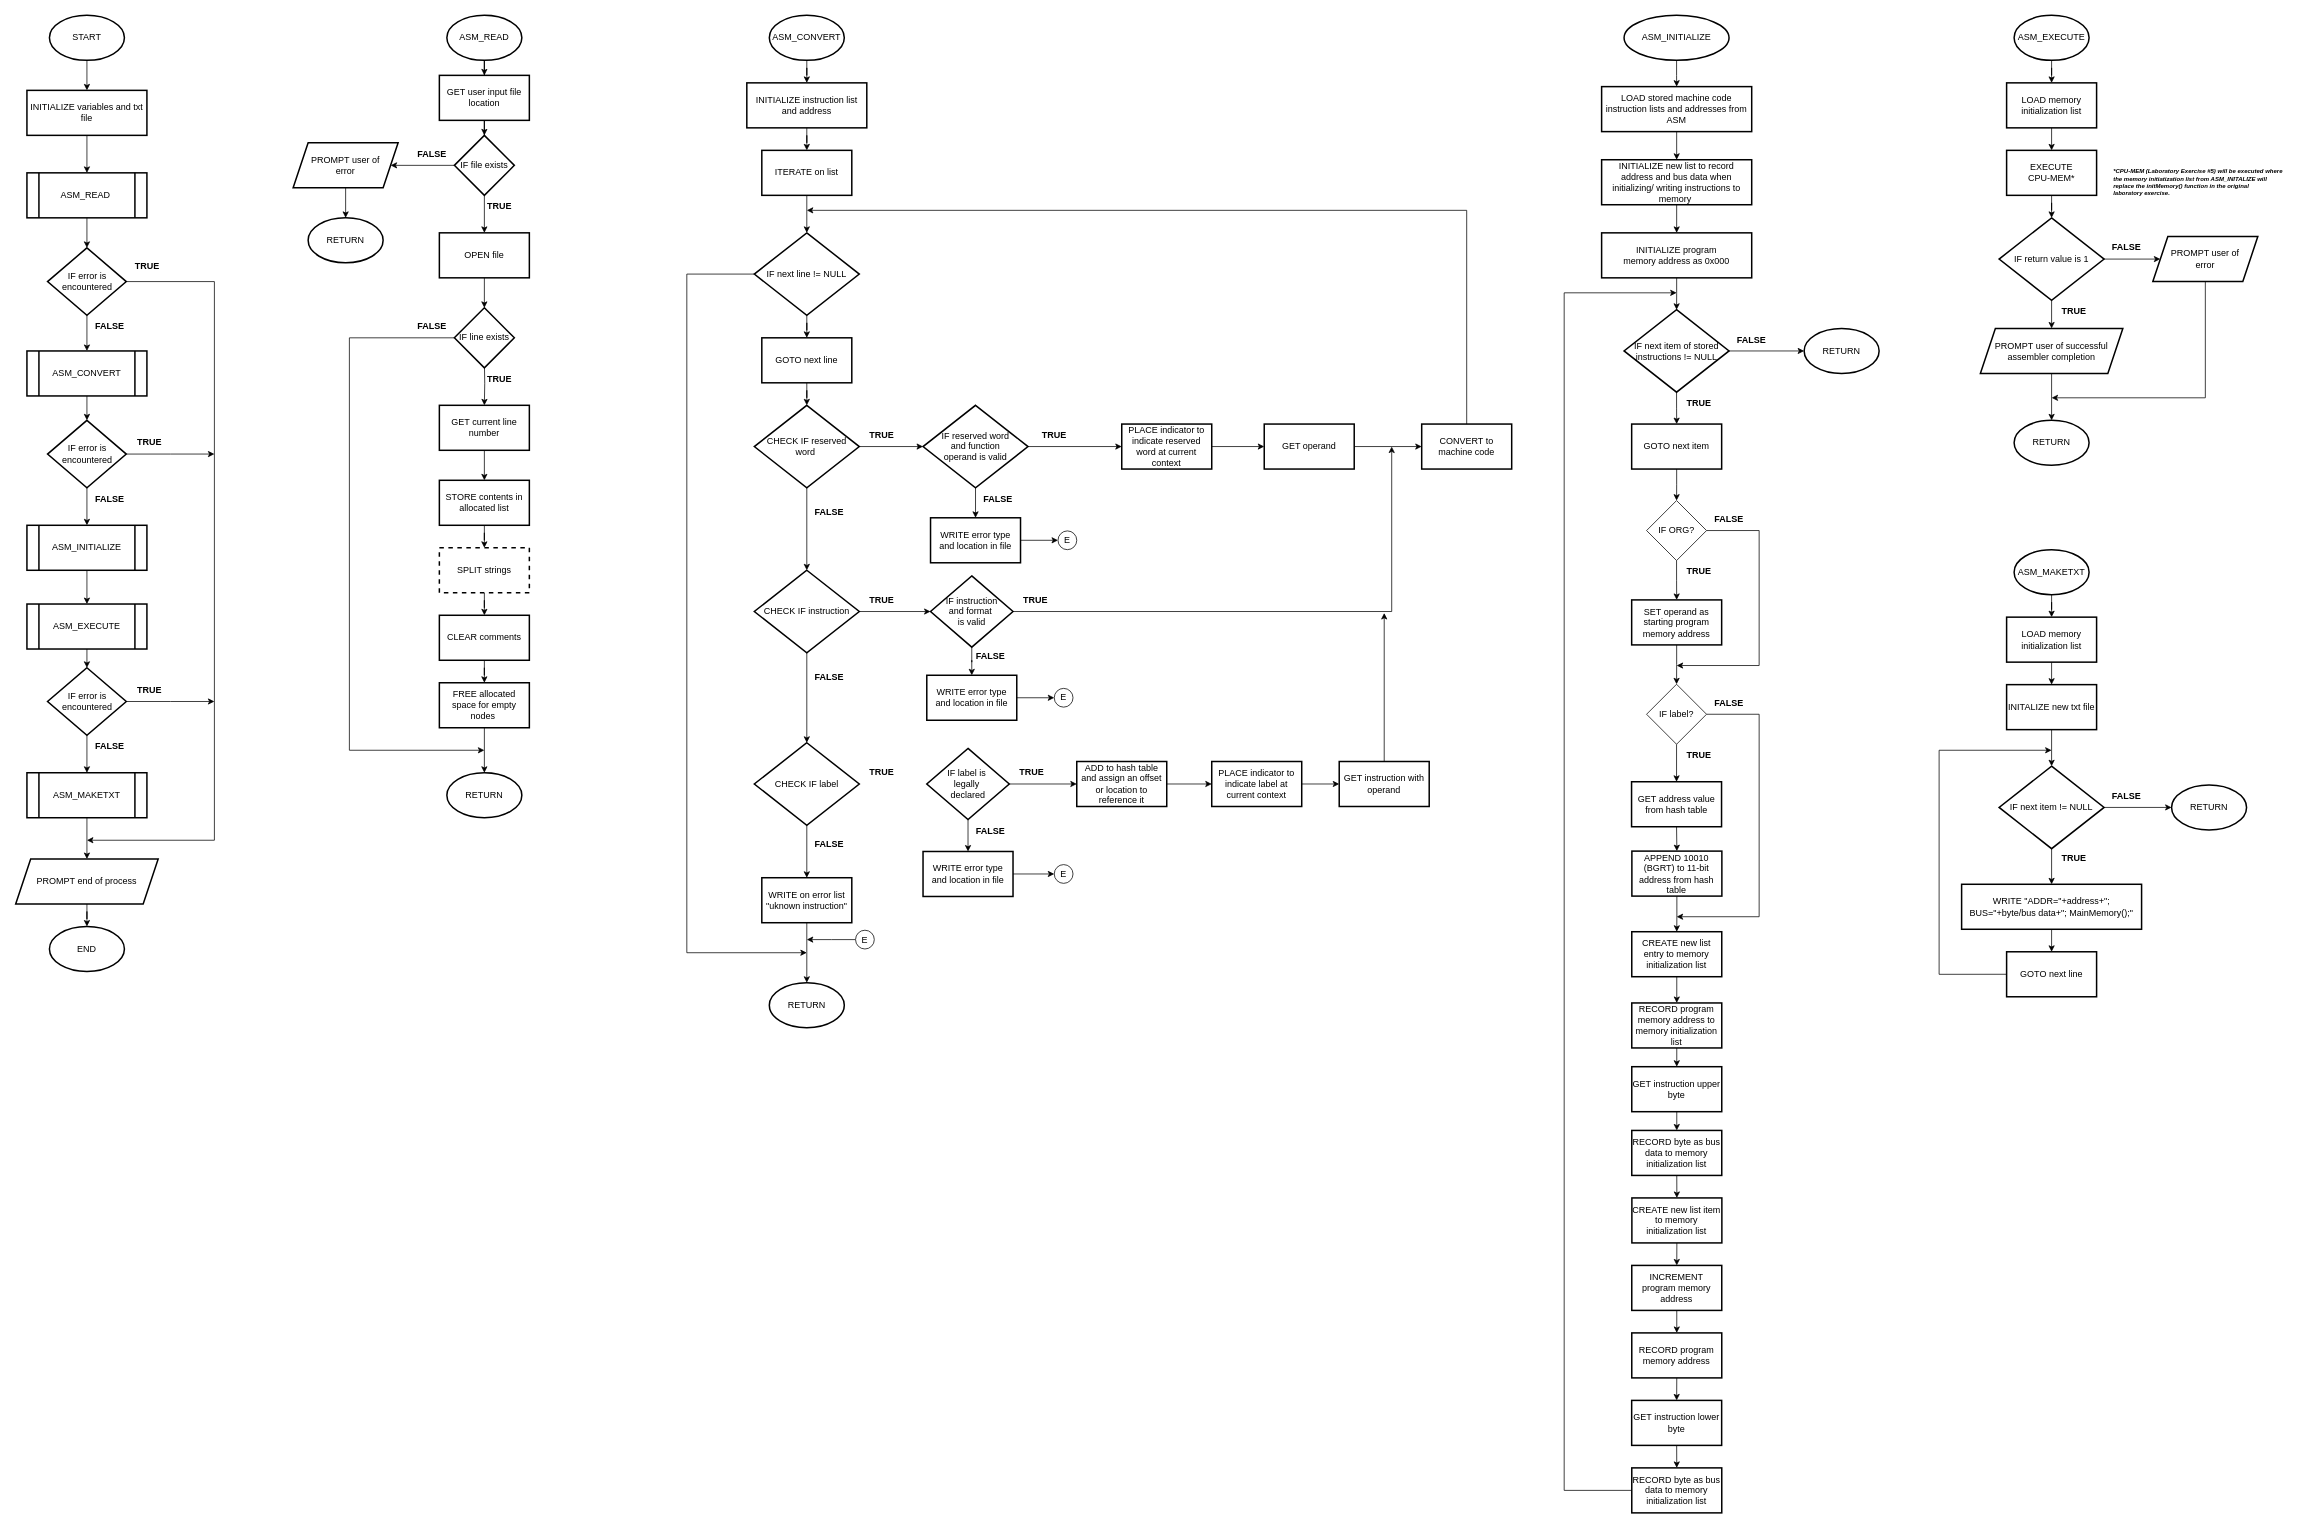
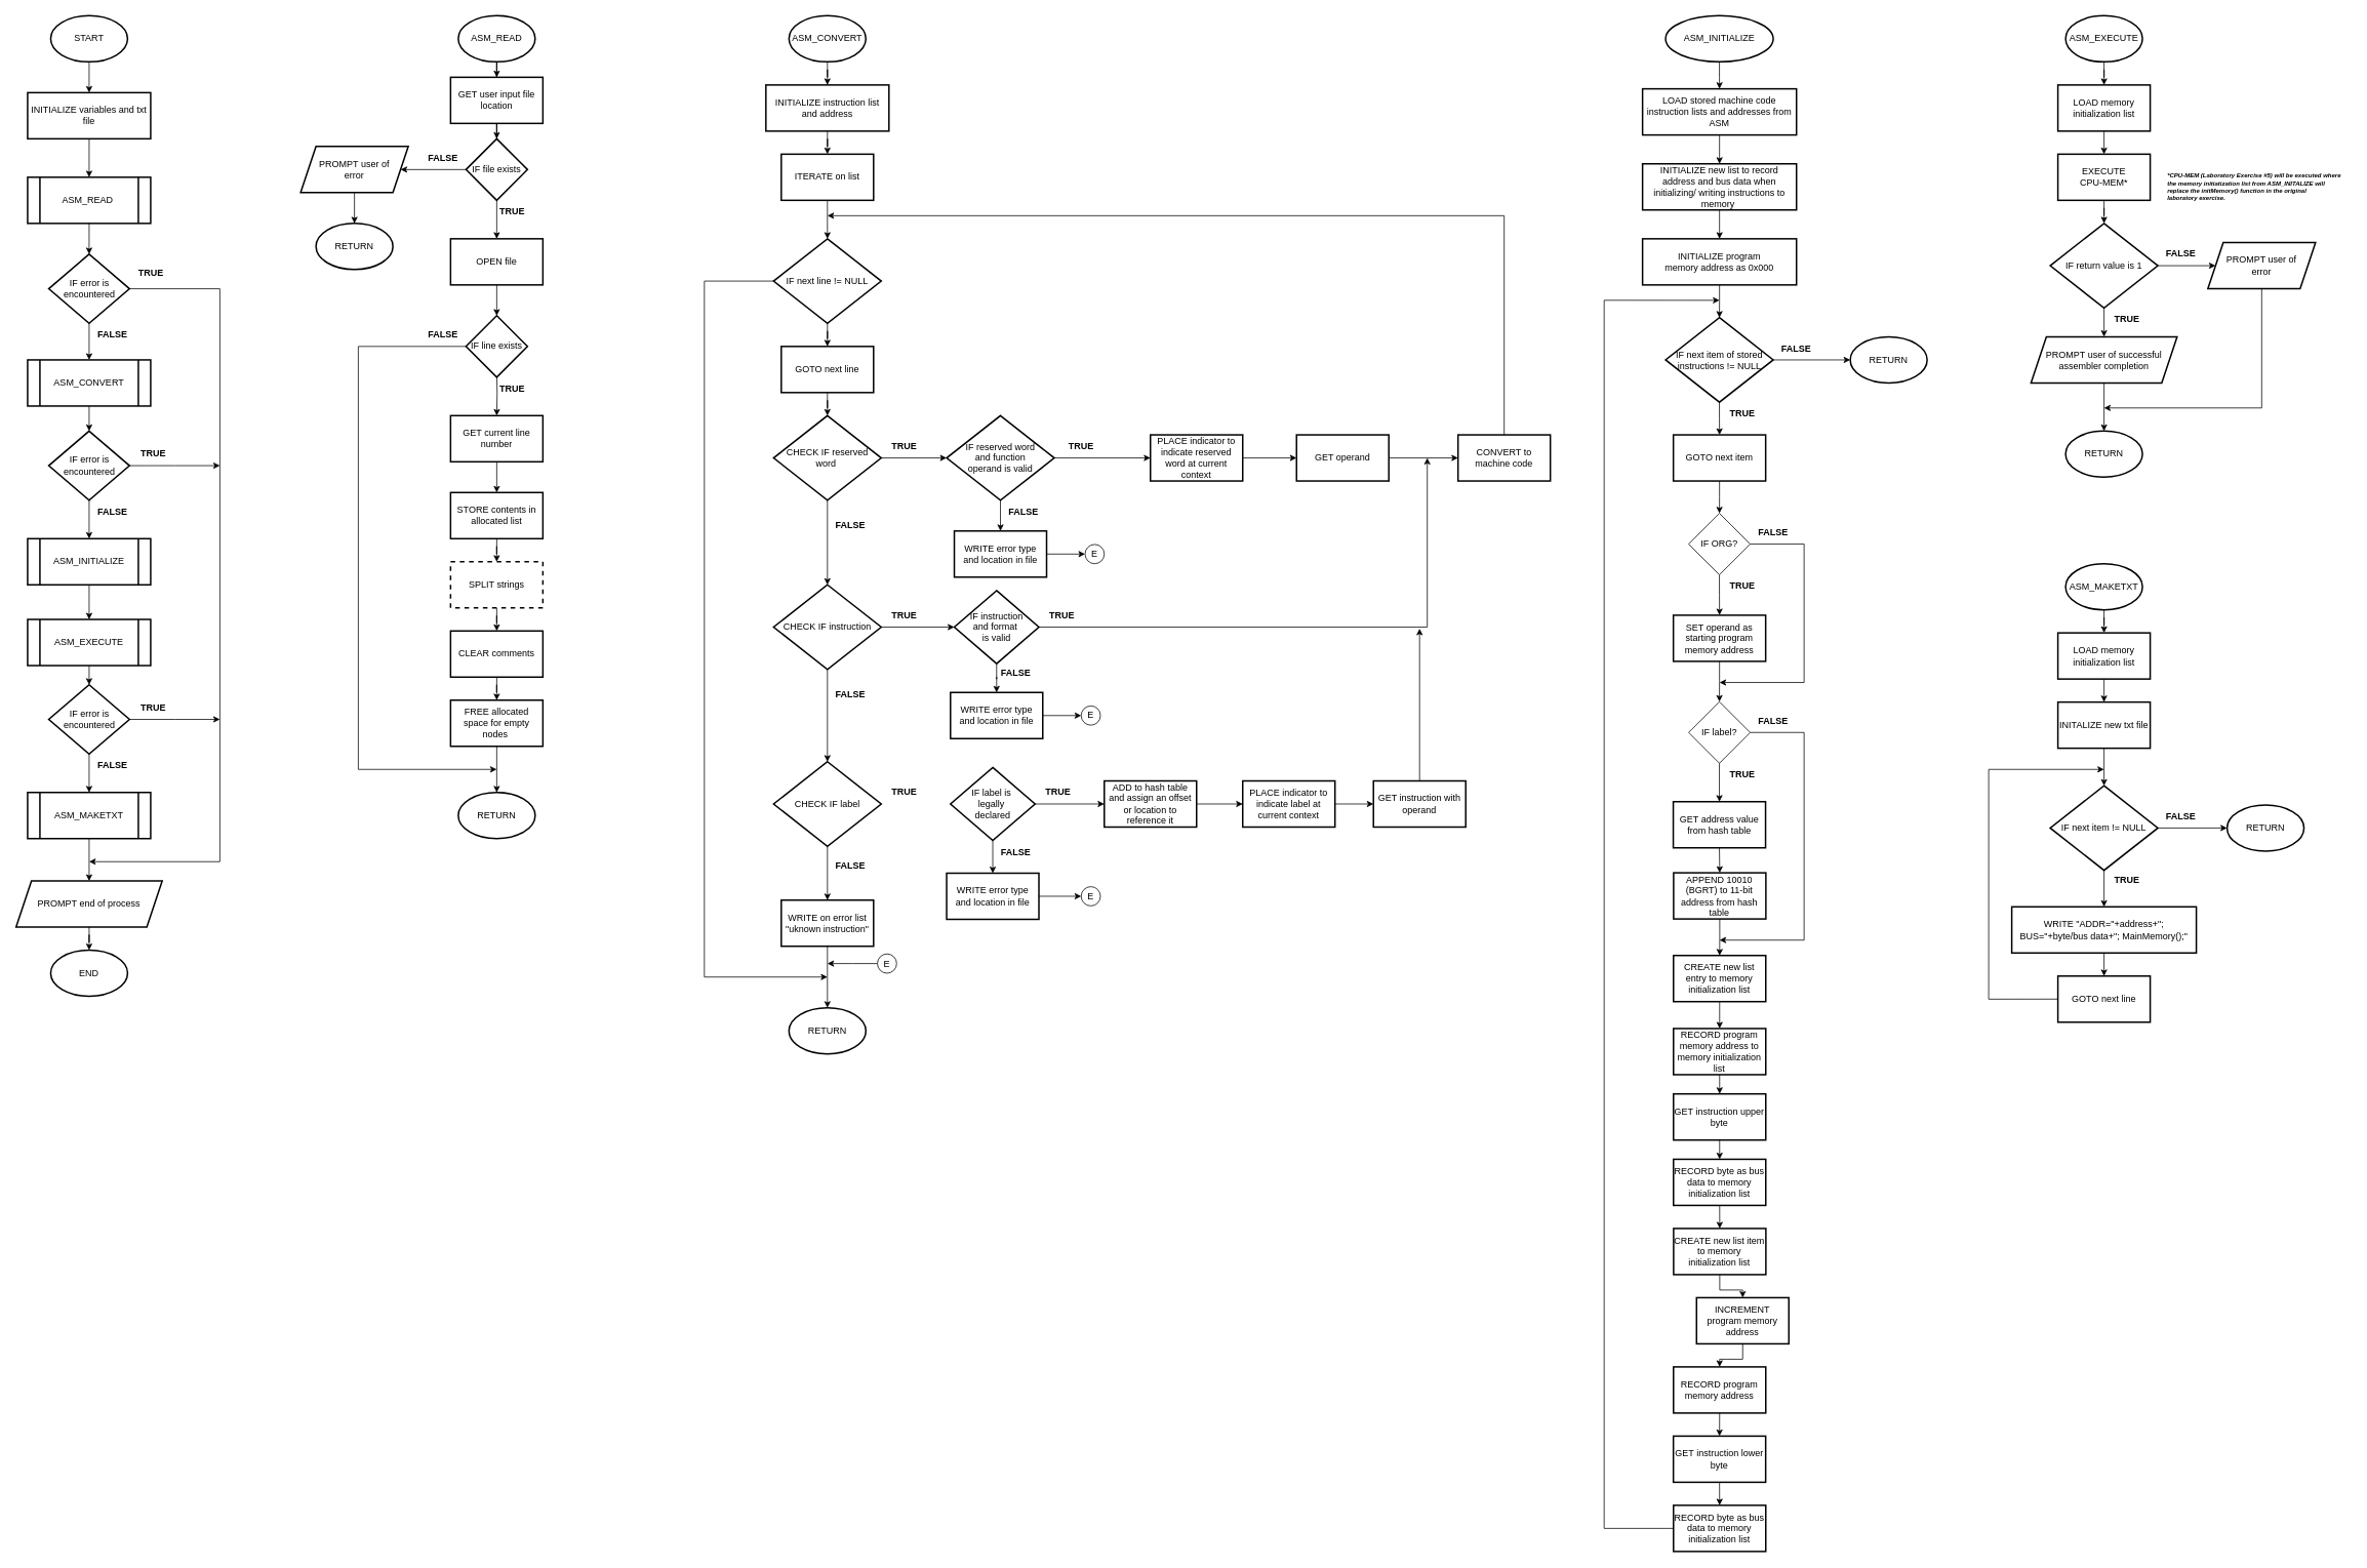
- <mxCell id="138" value="INCREMENT &lt;br&gt;program memory address" style="whiteSpace=wrap;html=1;strokeWidth=2;" vertex="1" parent="1"><mxGeometry x="2175.14" y="1687" width="120" height="60" as="geometry" /></mxCell>
+ <mxCell id="138" value="INCREMENT &lt;br&gt;program memory address" style="whiteSpace=wrap;html=1;strokeWidth=2;" vertex="1" parent="1"><mxGeometry x="2205.14" y="1687" width="120" height="60" as="geometry" /></mxCell>
